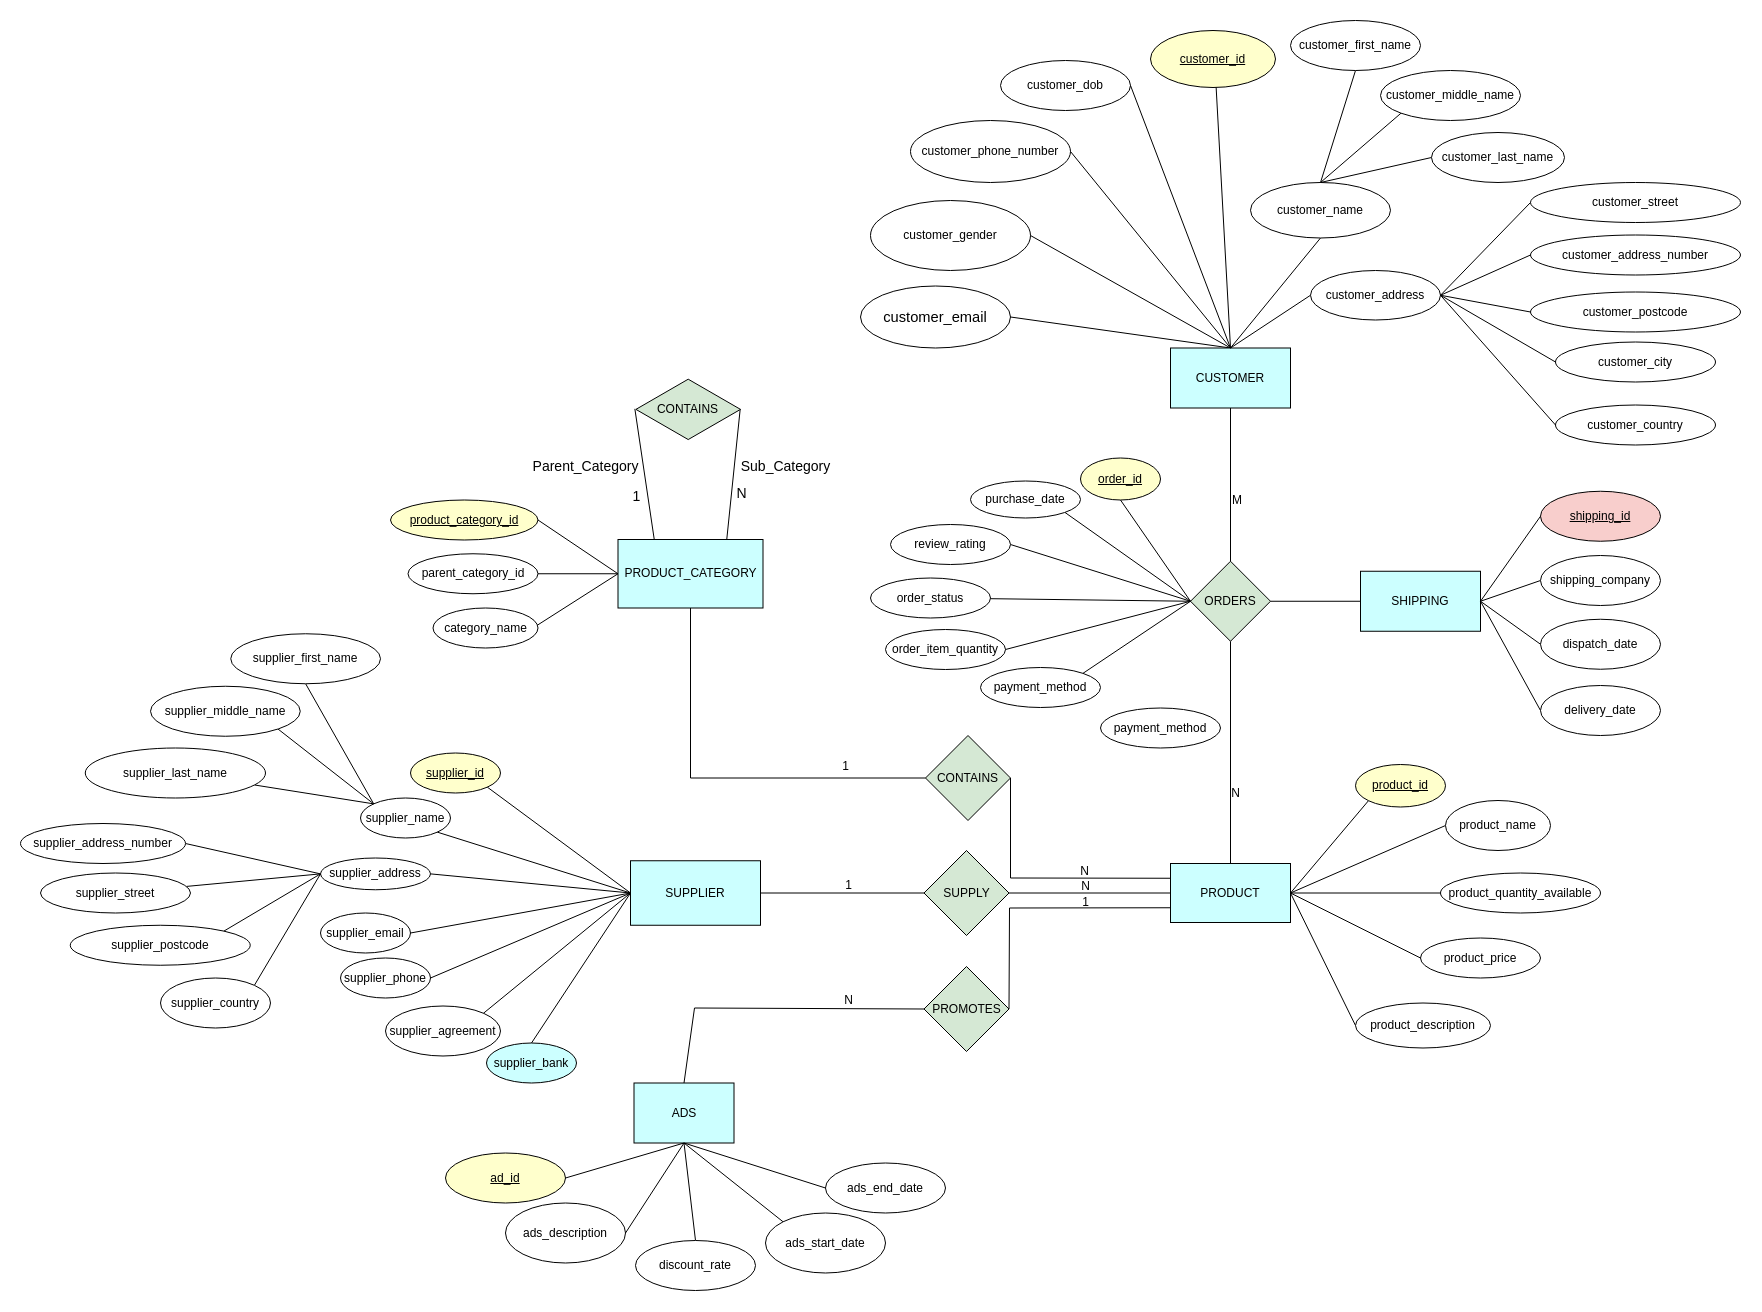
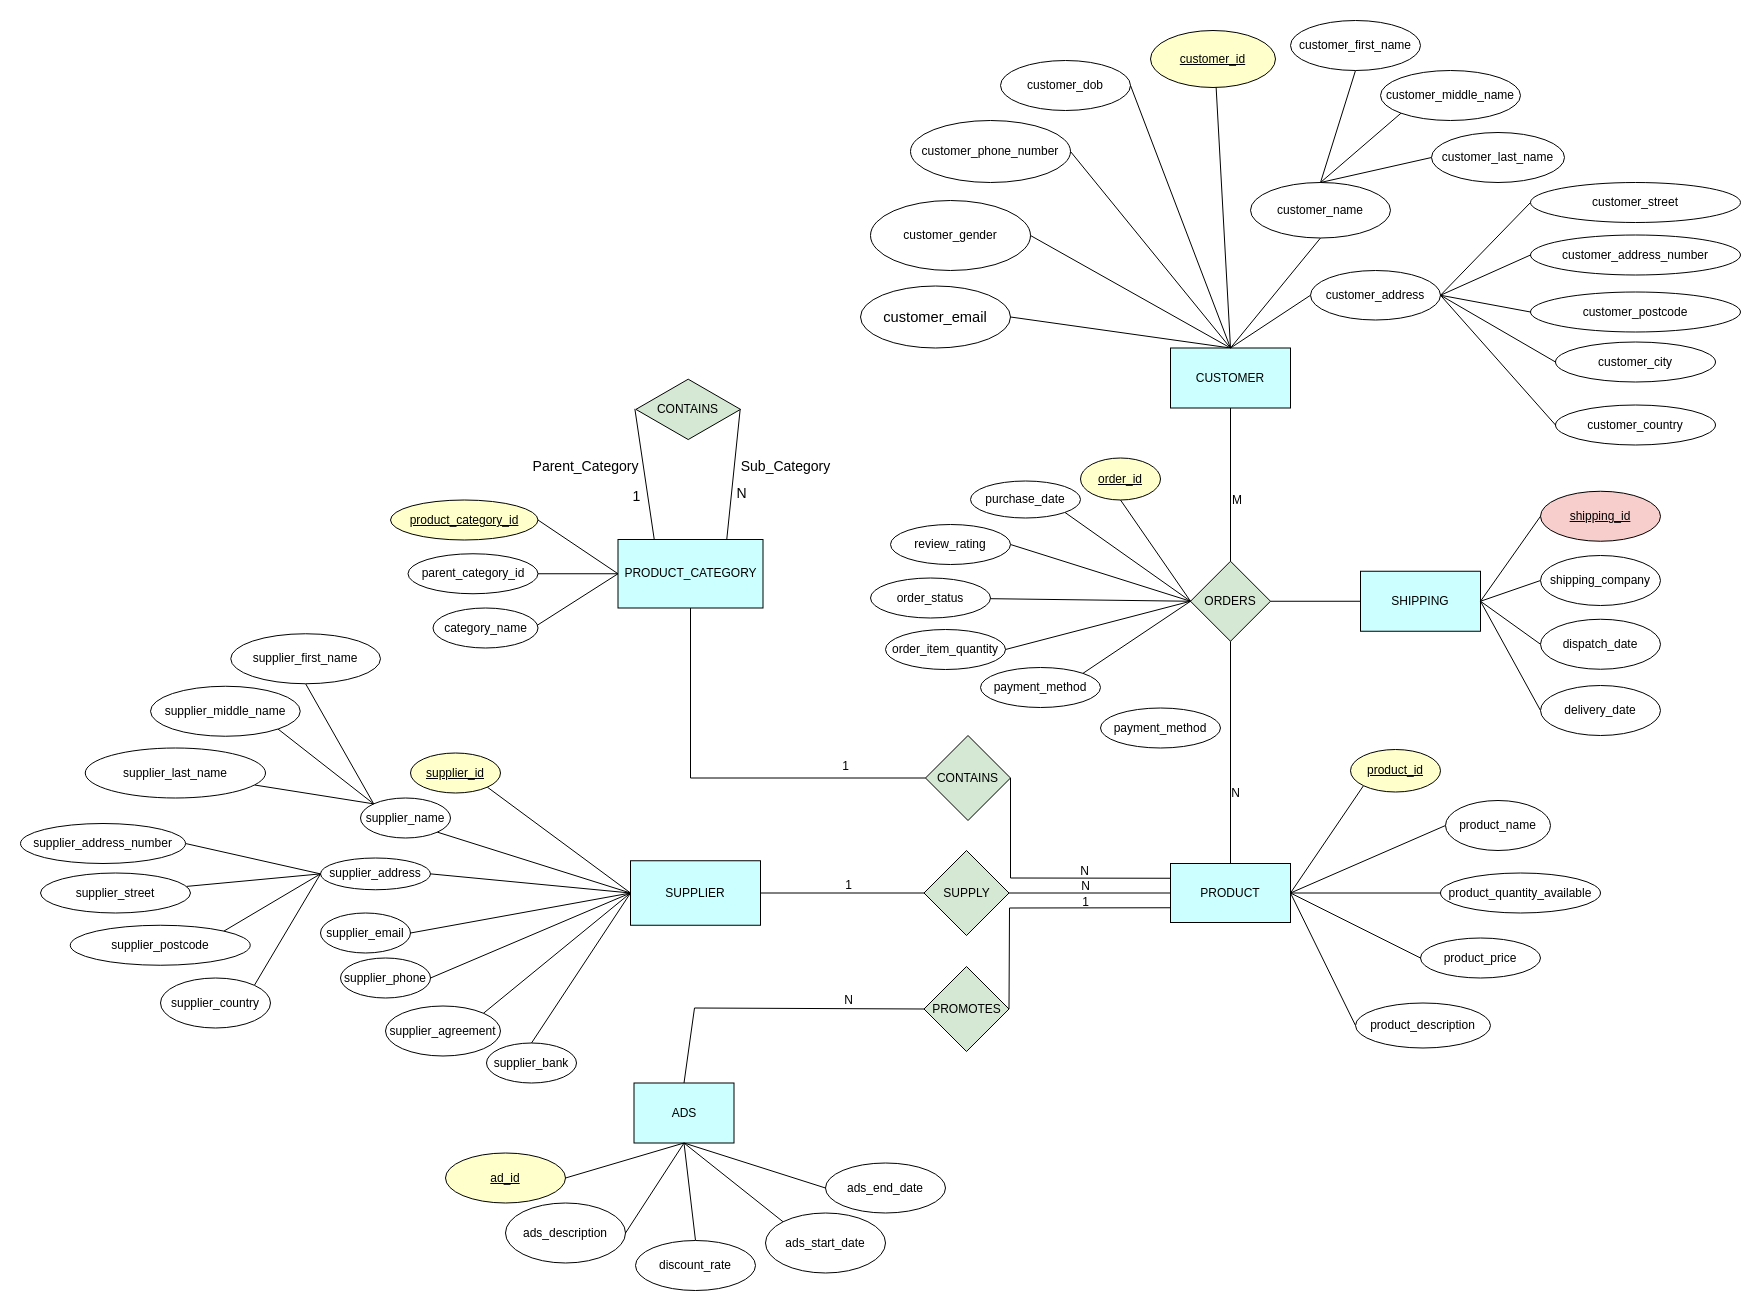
- <mxCell id="68" value="&lt;u&gt;product_id&lt;/u&gt;" style="ellipse;whiteSpace=wrap;html=1;fillColor=#FFFFCC;" parent="1" vertex="1"><mxGeometry x="1355" y="764" width="90" height="42.5" as="geometry" /></mxCell>
+ <mxCell id="68" value="&lt;u&gt;product_id&lt;/u&gt;" style="ellipse;whiteSpace=wrap;html=1;fillColor=#FFFFCC;" parent="1" vertex="1"><mxGeometry x="1350" y="749" width="90" height="42.5" as="geometry" /></mxCell>
- <mxCell id="86" value="supplier_bank" style="ellipse;whiteSpace=wrap;html=1;fillColor=#ccffff;" parent="1" vertex="1"><mxGeometry x="486" y="1042.5" width="90" height="40" as="geometry" /></mxCell>
+ <mxCell id="86" value="supplier_bank" style="ellipse;whiteSpace=wrap;html=1;" parent="1" vertex="1"><mxGeometry x="486" y="1042.5" width="90" height="40" as="geometry" /></mxCell>
